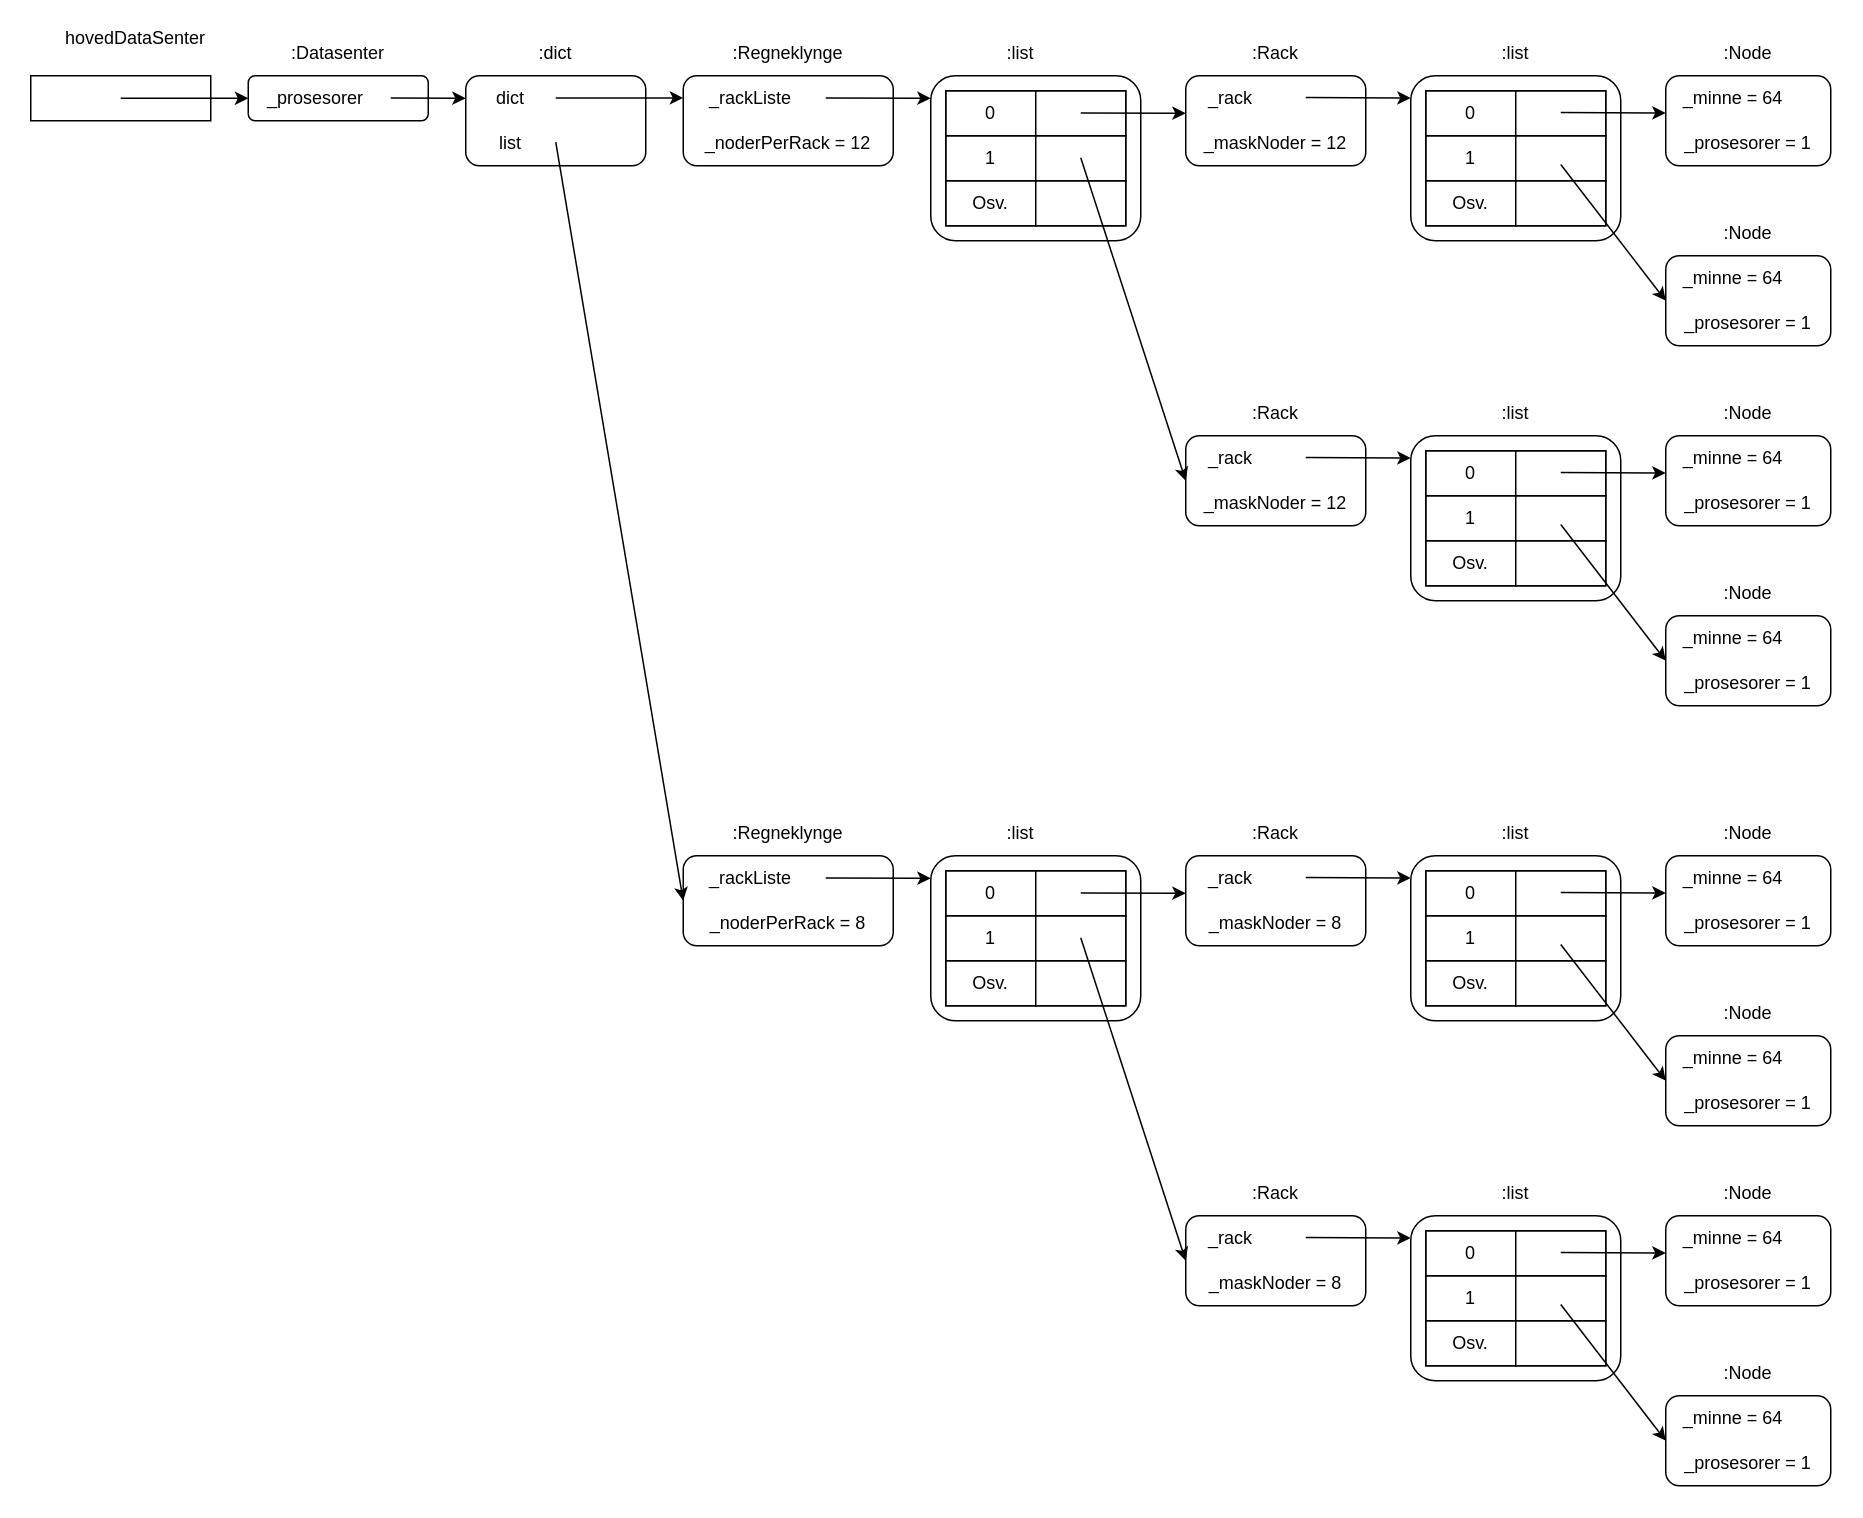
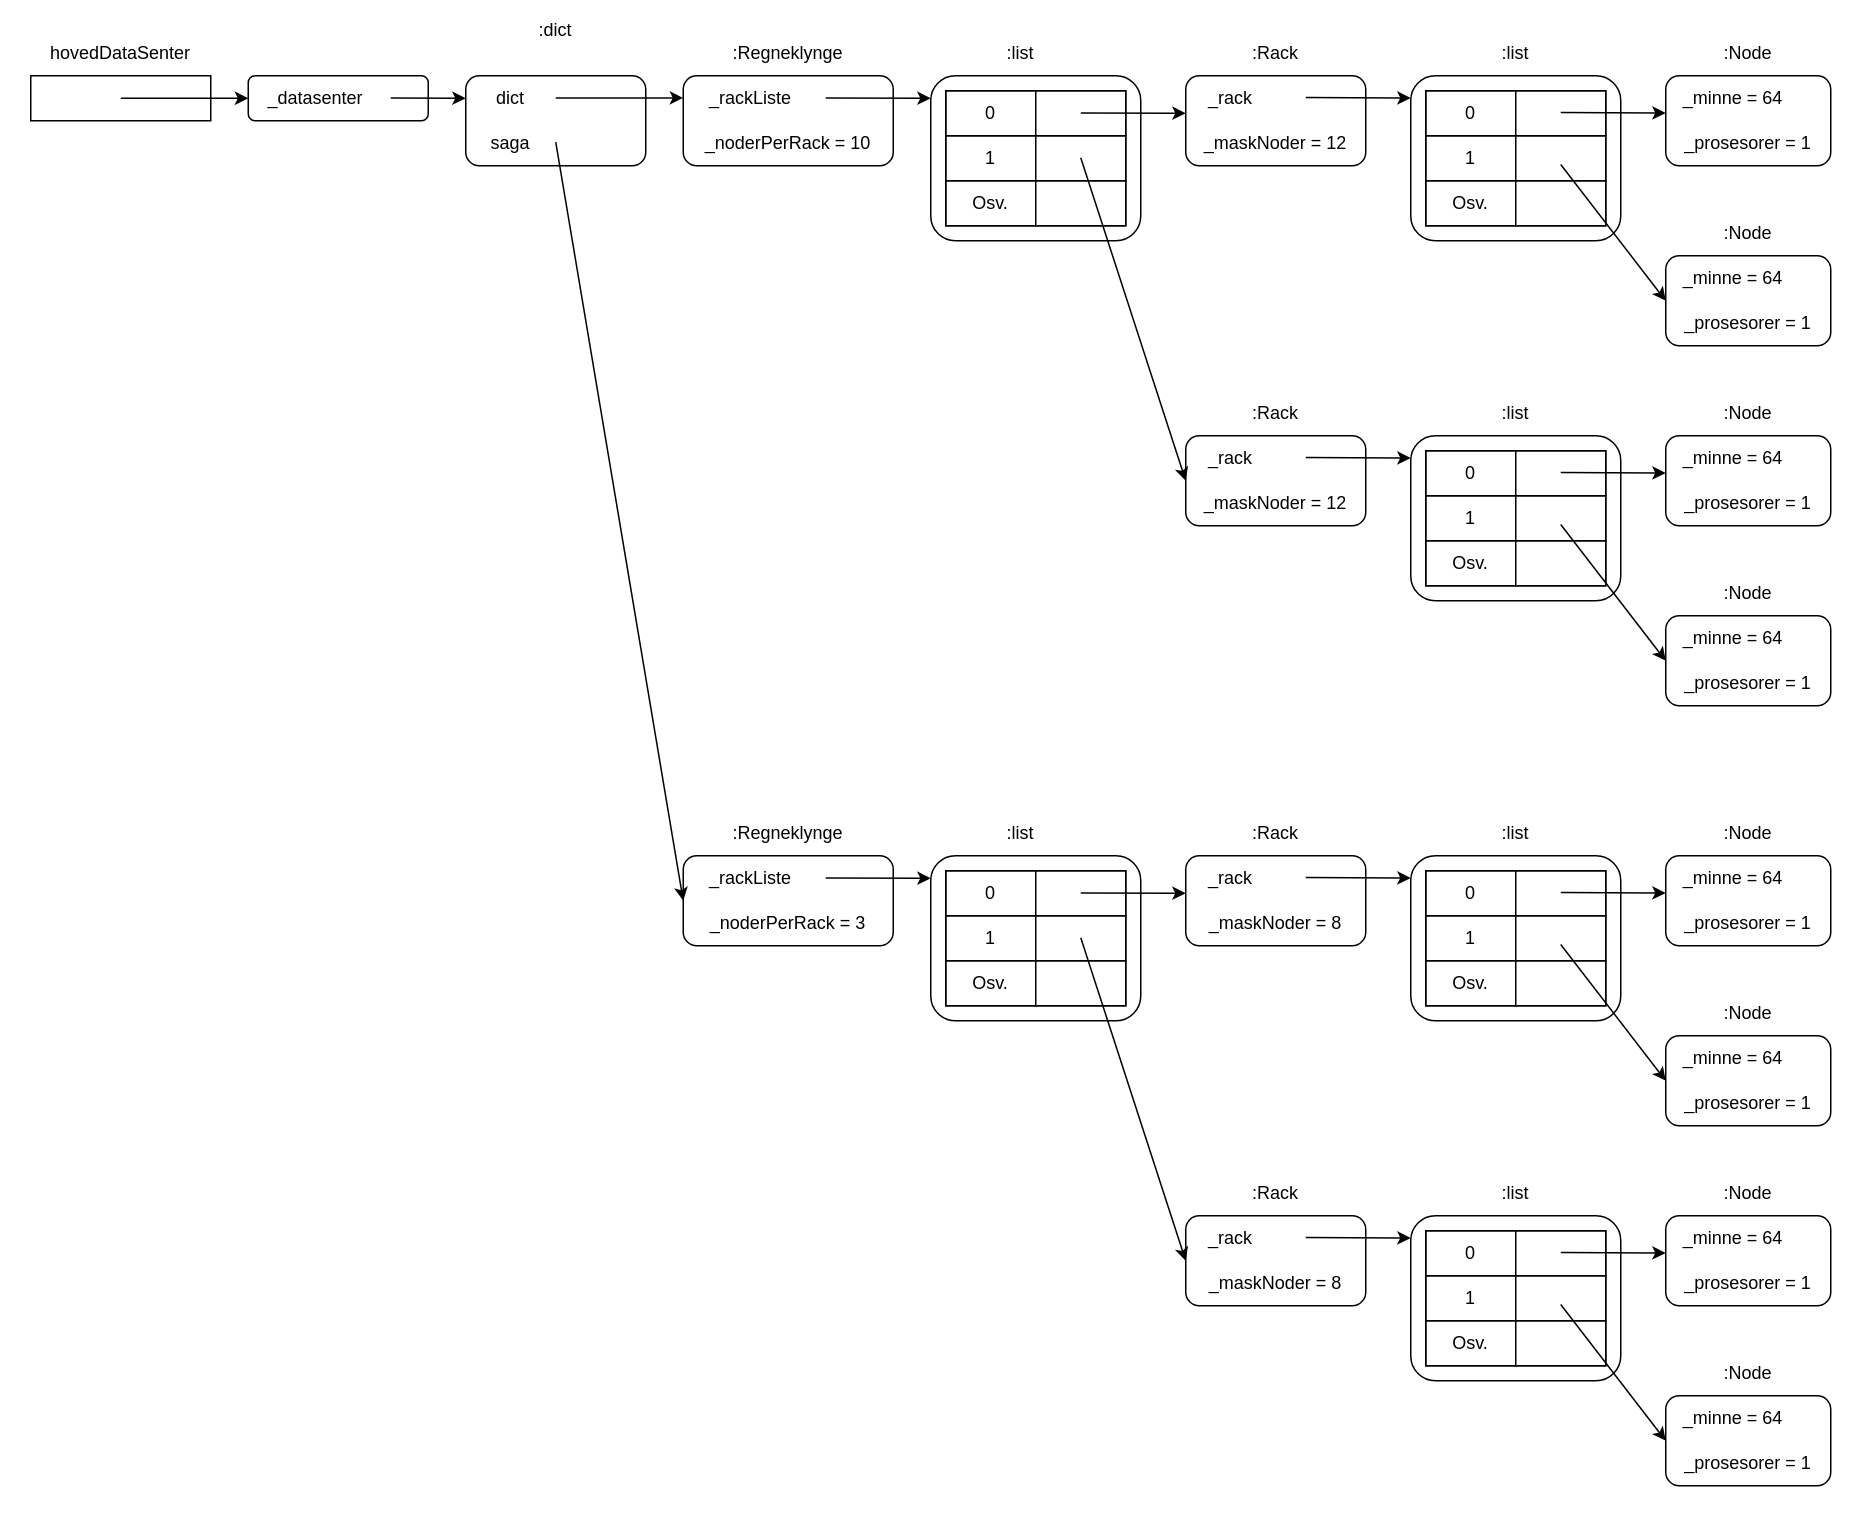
- <mxCell id="3" value="hovedDataSenter" style="text;html=1;strokeColor=none;fillColor=none;align=center;verticalAlign=middle;whiteSpace=wrap;rounded=0;" vertex="1" parent="1"><mxGeometry x="30" y="10" width="120" height="30" as="geometry" /></mxCell>
+ <mxCell id="3" value="hovedDataSenter" style="text;html=1;strokeColor=none;fillColor=none;align=center;verticalAlign=middle;whiteSpace=wrap;rounded=0;" vertex="1" parent="1"><mxGeometry x="20" y="20" width="120" height="30" as="geometry" /></mxCell>
- <mxCell id="5" value=":Datasenter" style="text;html=1;strokeColor=none;fillColor=none;align=center;verticalAlign=middle;whiteSpace=wrap;rounded=0;" vertex="1" parent="1"><mxGeometry x="165" y="20" width="120" height="30" as="geometry" /></mxCell>
- <mxCell id="8" value=":dict" style="text;html=1;strokeColor=none;fillColor=none;align=center;verticalAlign=middle;whiteSpace=wrap;rounded=0;" vertex="1" parent="1"><mxGeometry x="310" y="20" width="120" height="30" as="geometry" /></mxCell>
+ <mxCell id="8" value=":dict" style="text;html=1;strokeColor=none;fillColor=none;align=center;verticalAlign=middle;whiteSpace=wrap;rounded=0;" vertex="1" parent="1"><mxGeometry x="310" y="5" width="120" height="30" as="geometry" /></mxCell>
- <mxCell id="6" value="_prosesorer" style="text;html=1;strokeColor=none;fillColor=none;align=center;verticalAlign=middle;whiteSpace=wrap;rounded=0;" vertex="1" parent="1"><mxGeometry x="165" y="50" width="90" height="30" as="geometry" /></mxCell>
+ <mxCell id="6" value="_datasenter" style="text;html=1;strokeColor=none;fillColor=none;align=center;verticalAlign=middle;whiteSpace=wrap;rounded=0;" vertex="1" parent="1"><mxGeometry x="165" y="50" width="90" height="30" as="geometry" /></mxCell>
- <mxCell id="10" value="list" style="text;html=1;strokeColor=none;fillColor=none;align=center;verticalAlign=middle;whiteSpace=wrap;rounded=0;" vertex="1" parent="1"><mxGeometry x="310" y="80" width="60" height="30" as="geometry" /></mxCell>
+ <mxCell id="10" value="saga" style="text;html=1;strokeColor=none;fillColor=none;align=center;verticalAlign=middle;whiteSpace=wrap;rounded=0;" vertex="1" parent="1"><mxGeometry x="310" y="80" width="60" height="30" as="geometry" /></mxCell>
- <mxCell id="14" value="_noderPerRack = 12" style="text;html=1;strokeColor=none;fillColor=none;align=center;verticalAlign=middle;whiteSpace=wrap;rounded=0;" vertex="1" parent="1"><mxGeometry x="455" y="80" width="140" height="30" as="geometry" /></mxCell>
+ <mxCell id="14" value="_noderPerRack = 10" style="text;html=1;strokeColor=none;fillColor=none;align=center;verticalAlign=middle;whiteSpace=wrap;rounded=0;" vertex="1" parent="1"><mxGeometry x="455" y="80" width="140" height="30" as="geometry" /></mxCell>
- <mxCell id="84" value="_noderPerRack = 8" style="text;html=1;strokeColor=none;fillColor=none;align=center;verticalAlign=middle;whiteSpace=wrap;rounded=0;" vertex="1" parent="1"><mxGeometry x="455" y="600" width="140" height="30" as="geometry" /></mxCell>
+ <mxCell id="84" value="_noderPerRack = 3" style="text;html=1;strokeColor=none;fillColor=none;align=center;verticalAlign=middle;whiteSpace=wrap;rounded=0;" vertex="1" parent="1"><mxGeometry x="455" y="600" width="140" height="30" as="geometry" /></mxCell>
